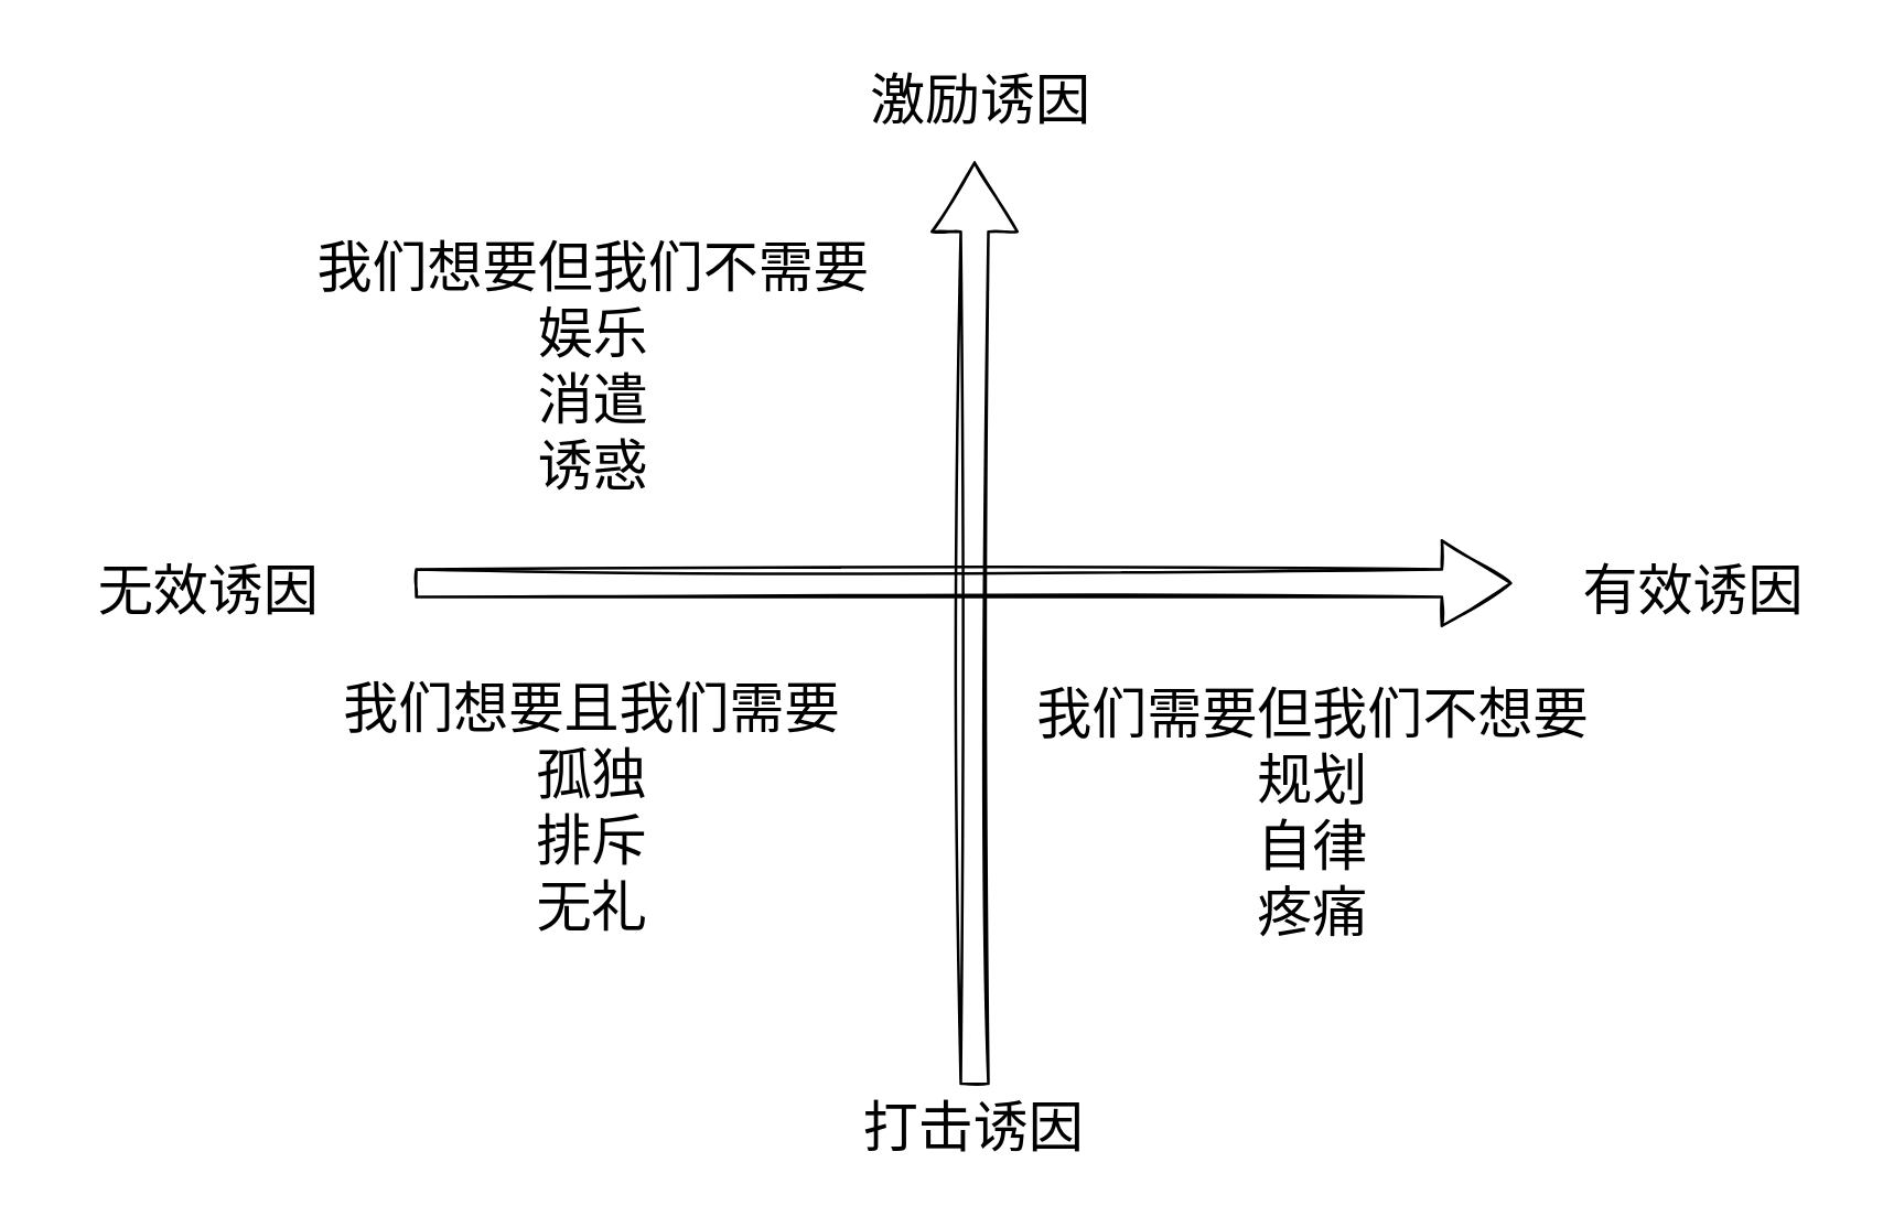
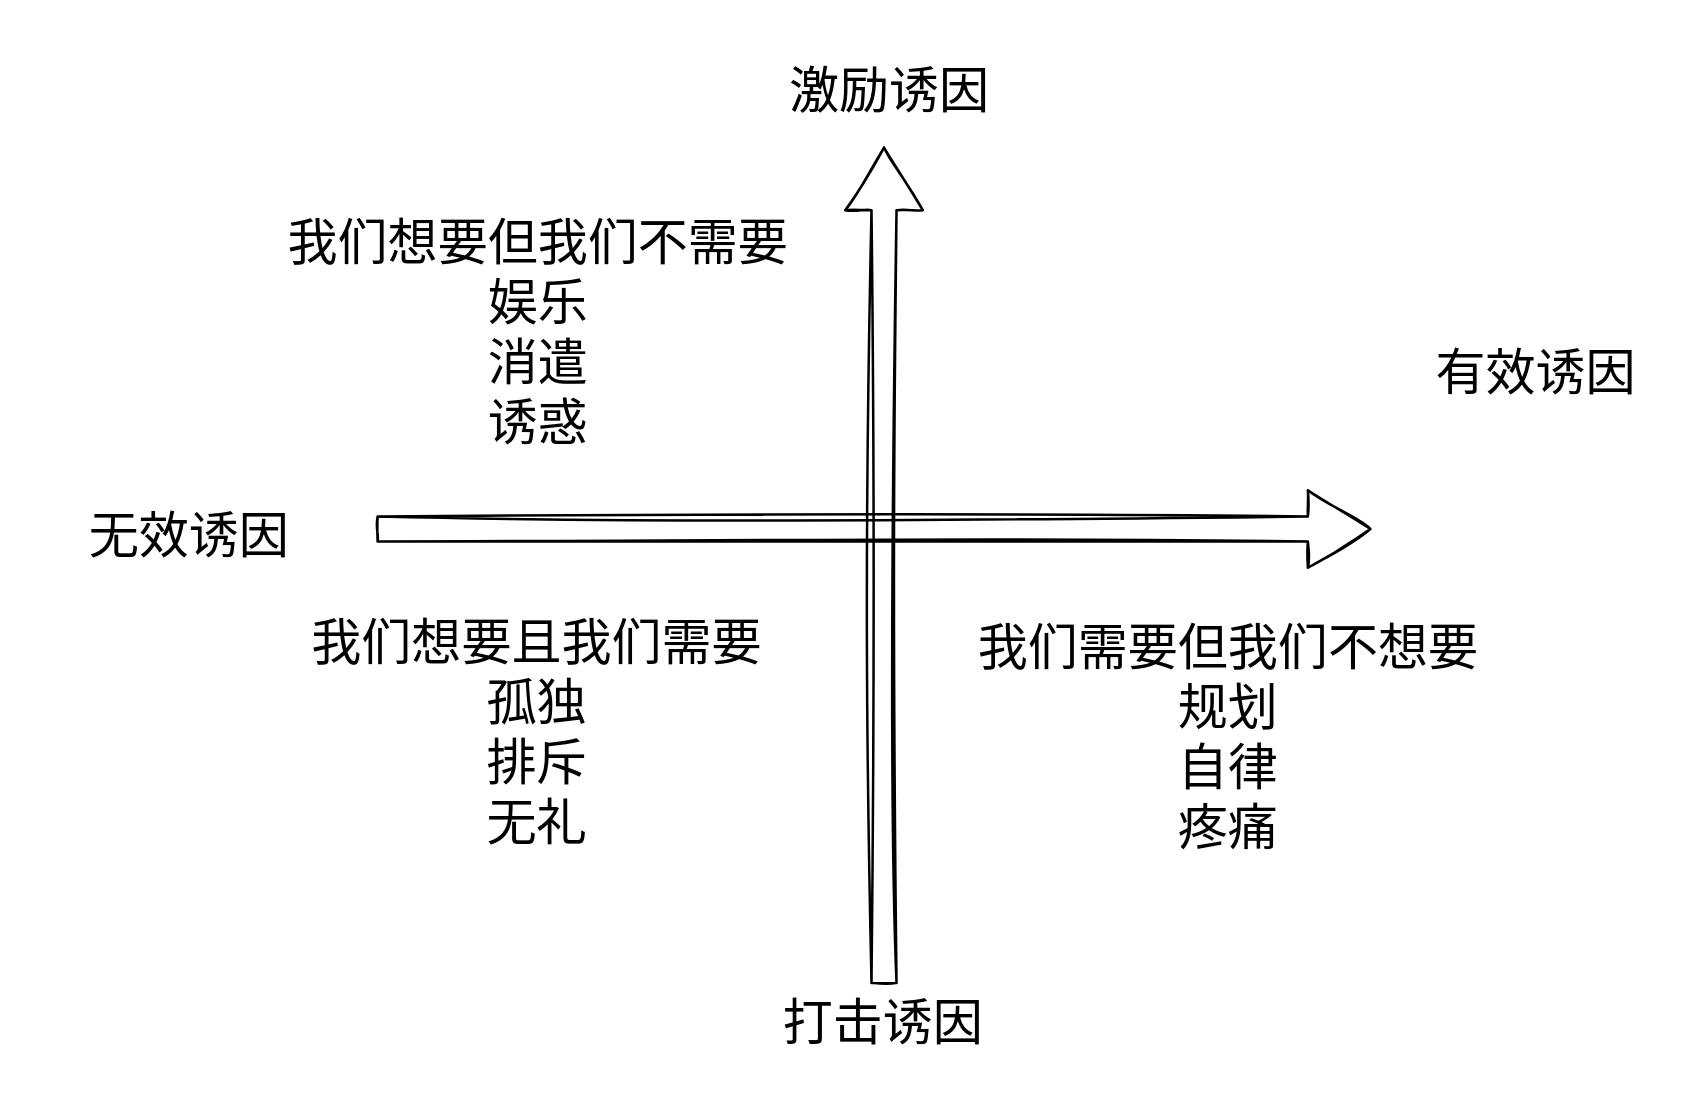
- <mxCell id="6" value="有效诱因" style="text;strokeColor=none;fillColor=none;html=1;align=center;verticalAlign=middle;whiteSpace=wrap;rounded=0;sketch=1;hachureGap=4;fontFamily=Architects Daughter;fontSource=https%3A%2F%2Ffonts.googleapis.com%2Fcss%3Ffamily%3DArchitects%2BDaughter;fontSize=20;" parent="1" vertex="1"><mxGeometry x="567" y="198" width="94" height="30" as="geometry" /></mxCell>
+ <mxCell id="6" value="有效诱因" style="text;strokeColor=none;fillColor=none;html=1;align=center;verticalAlign=middle;whiteSpace=wrap;rounded=0;sketch=1;hachureGap=4;fontFamily=Architects Daughter;fontSource=https%3A%2F%2Ffonts.googleapis.com%2Fcss%3Ffamily%3DArchitects%2BDaughter;fontSize=20;" parent="1" vertex="1"><mxGeometry x="567" y="133" width="94" height="30" as="geometry" /></mxCell>
- <mxCell id="8" value="我们需要但我们不想要&lt;br&gt;规划&lt;br&gt;自律&lt;br&gt;疼痛" style="text;strokeColor=none;fillColor=none;html=1;align=center;verticalAlign=middle;whiteSpace=wrap;rounded=0;sketch=1;hachureGap=4;fontFamily=Architects Daughter;fontSource=https%3A%2F%2Ffonts.googleapis.com%2Fcss%3Ffamily%3DArchitects%2BDaughter;fontSize=20;" parent="1" vertex="1"><mxGeometry x="372" y="244" width="208" height="99" as="geometry" /></mxCell>
+ <mxCell id="8" value="我们需要但我们不想要&lt;br&gt;规划&lt;br&gt;自律&lt;br&gt;疼痛" style="text;strokeColor=none;fillColor=none;html=1;align=center;verticalAlign=middle;whiteSpace=wrap;rounded=0;sketch=1;hachureGap=4;fontFamily=Architects Daughter;fontSource=https%3A%2F%2Ffonts.googleapis.com%2Fcss%3Ffamily%3DArchitects%2BDaughter;fontSize=20;" parent="1" vertex="1"><mxGeometry x="387" y="244" width="208" height="99" as="geometry" /></mxCell>
